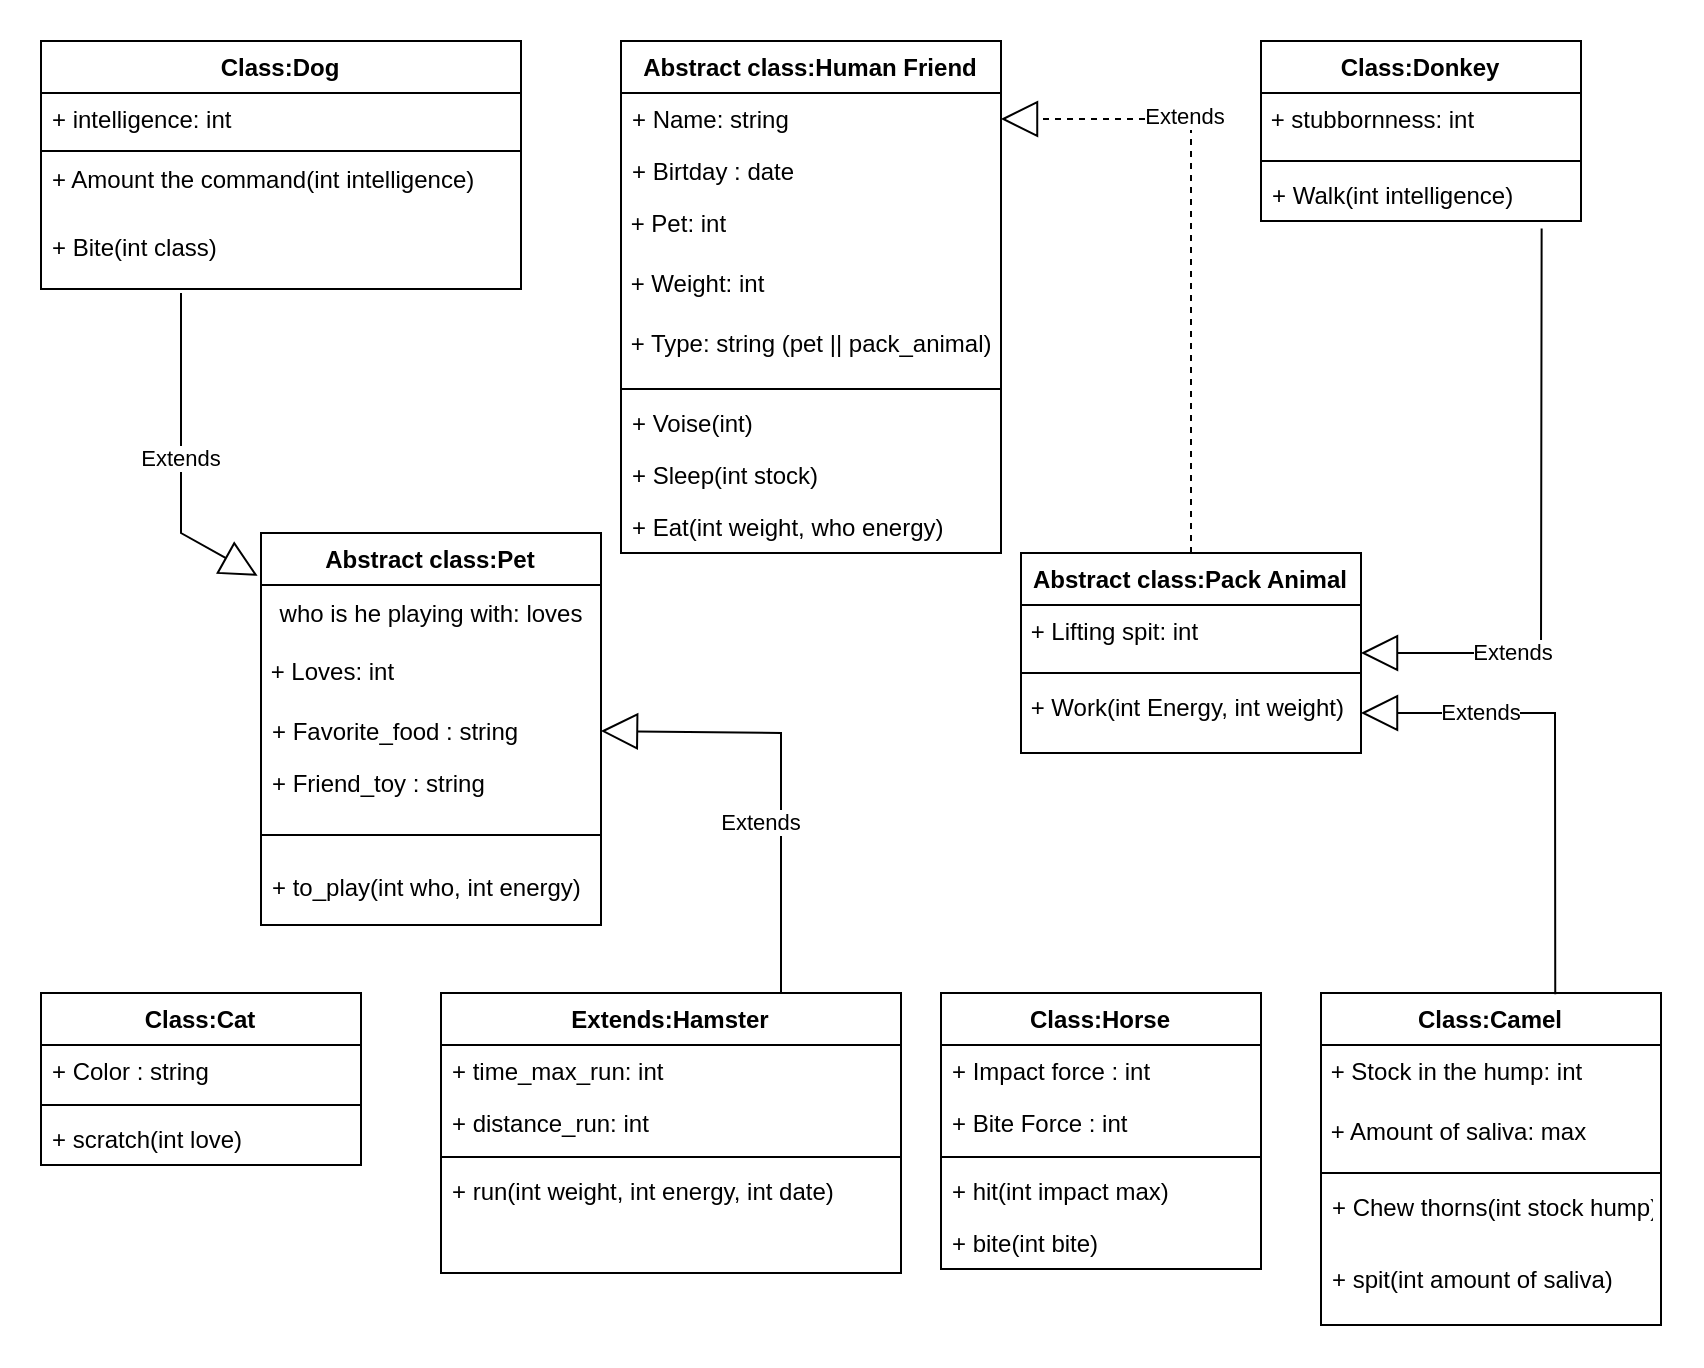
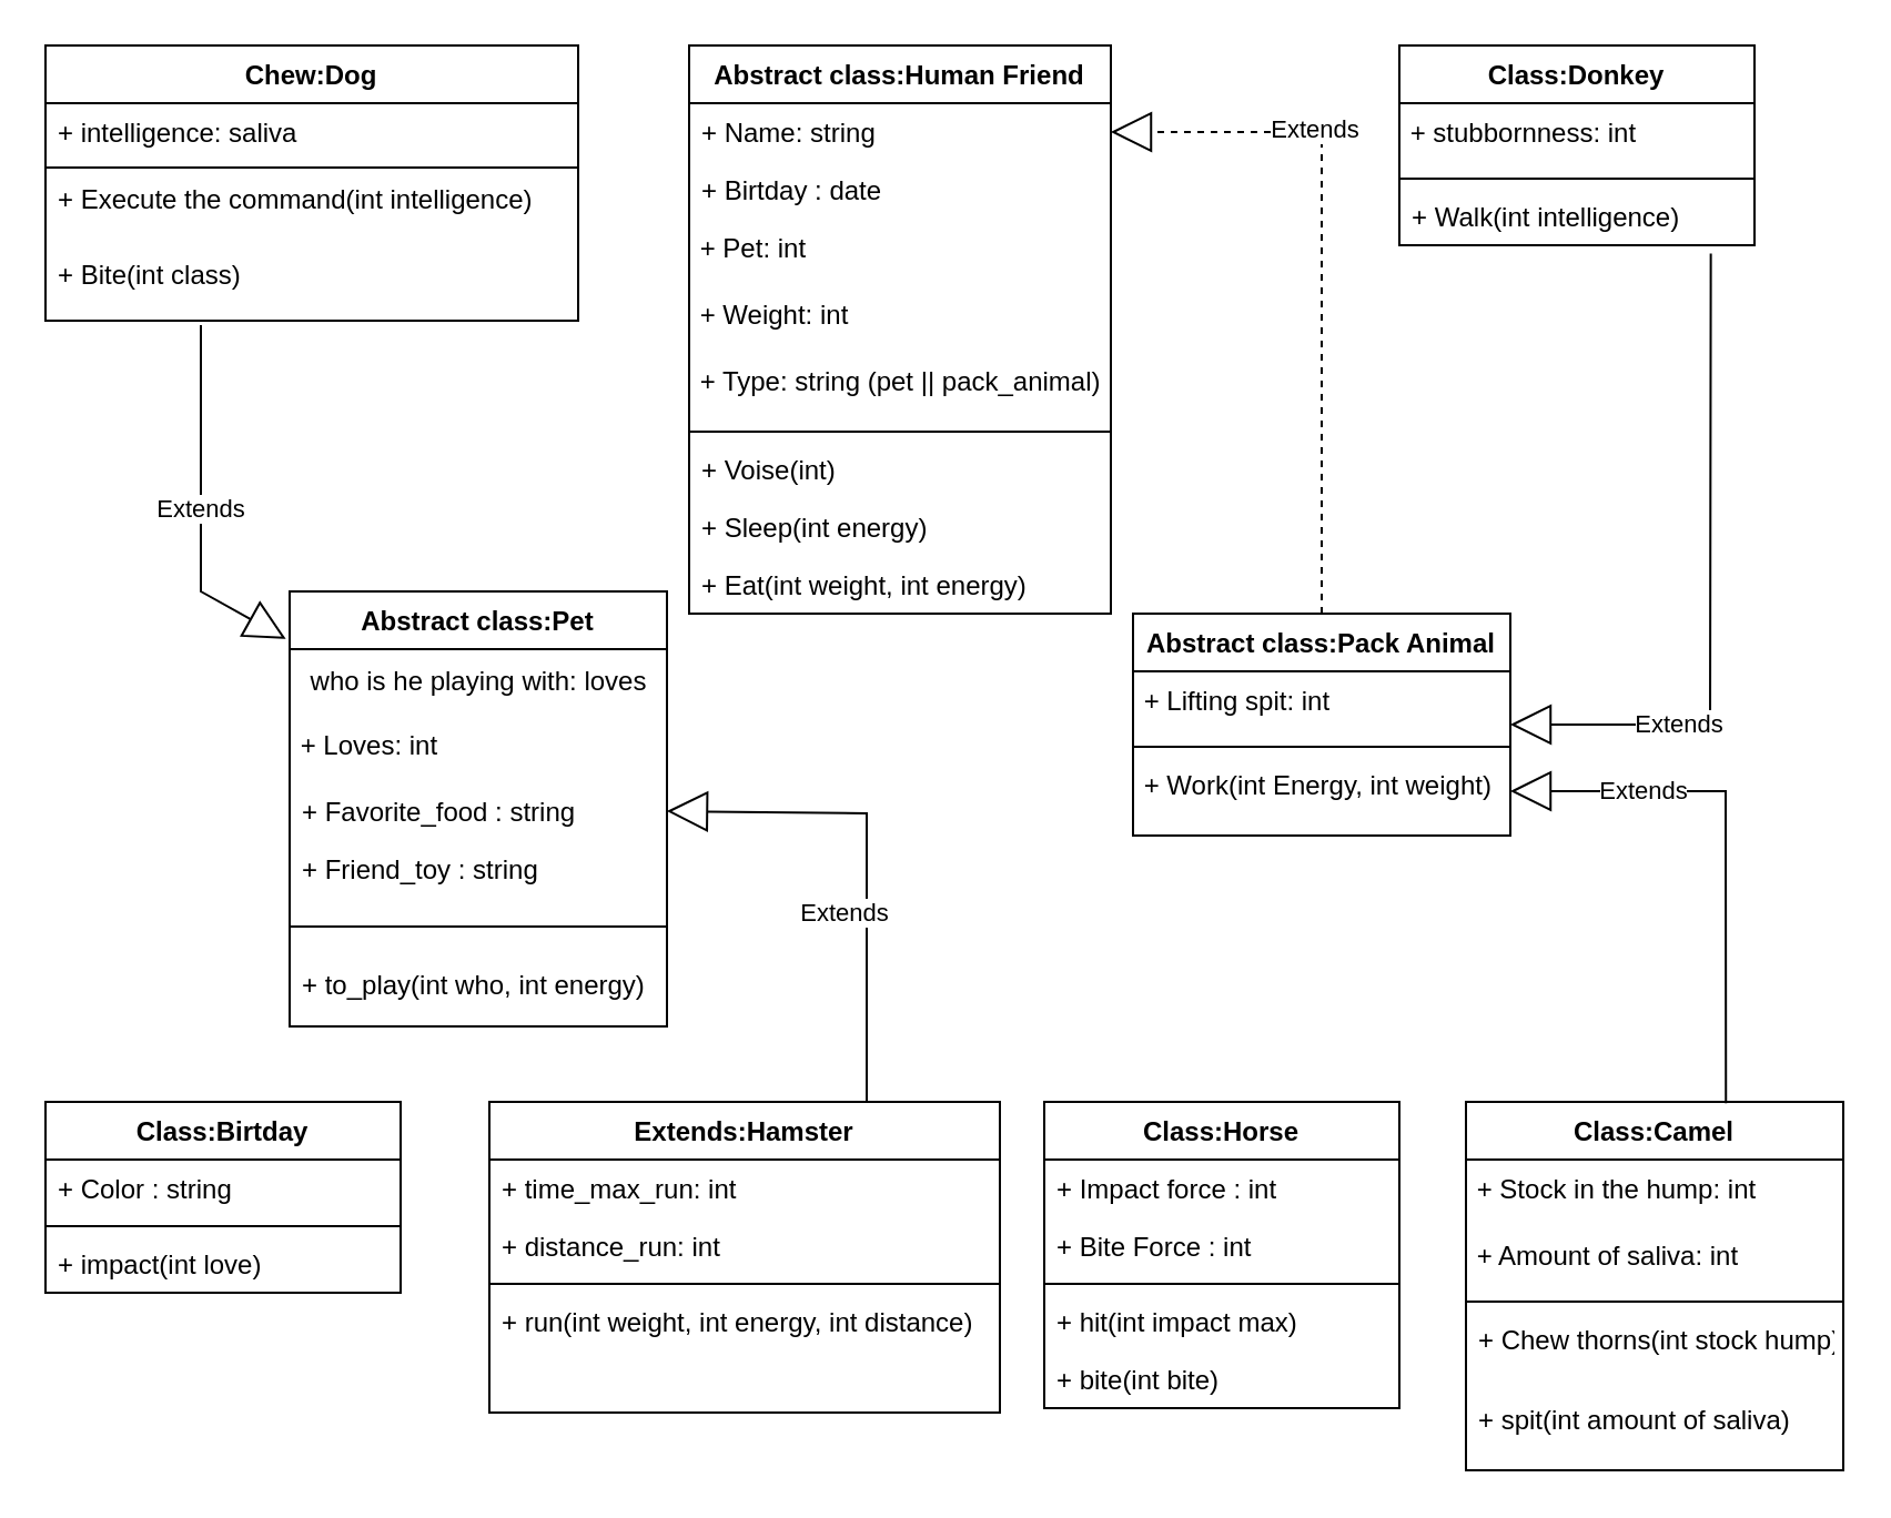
- <mxCell id="24" value="Class:Dog" style="swimlane;fontStyle=1;align=center;verticalAlign=top;childLayout=stackLayout;horizontal=1;startSize=26;horizontalStack=0;resizeParent=1;resizeParentMax=0;resizeLast=0;collapsible=1;marginBottom=0;" parent="1" vertex="1"><mxGeometry x="20" y="20" width="240" height="124" as="geometry" /></mxCell>
+ <mxCell id="24" value="Chew:Dog" style="swimlane;fontStyle=1;align=center;verticalAlign=top;childLayout=stackLayout;horizontal=1;startSize=26;horizontalStack=0;resizeParent=1;resizeParentMax=0;resizeLast=0;collapsible=1;marginBottom=0;" parent="1" vertex="1"><mxGeometry x="20" y="20" width="240" height="124" as="geometry" /></mxCell>
- <mxCell id="25" value="+ intelligence: int" style="text;strokeColor=none;fillColor=none;align=left;verticalAlign=top;spacingLeft=4;spacingRight=4;overflow=hidden;rotatable=0;points=[[0,0.5],[1,0.5]];portConstraint=eastwest;" parent="24" vertex="1"><mxGeometry y="26" width="240" height="28" as="geometry" /></mxCell>
+ <mxCell id="25" value="+ intelligence: saliva" style="text;strokeColor=none;fillColor=none;align=left;verticalAlign=top;spacingLeft=4;spacingRight=4;overflow=hidden;rotatable=0;points=[[0,0.5],[1,0.5]];portConstraint=eastwest;" parent="24" vertex="1"><mxGeometry y="26" width="240" height="28" as="geometry" /></mxCell>
- <mxCell id="27" value="+ Amount the command(int intelligence)" style="text;strokeColor=none;fillColor=none;align=left;verticalAlign=top;spacingLeft=4;spacingRight=4;overflow=hidden;rotatable=0;points=[[0,0.5],[1,0.5]];portConstraint=eastwest;" parent="24" vertex="1"><mxGeometry y="56" width="240" height="34" as="geometry" /></mxCell>
+ <mxCell id="27" value="+ Execute the command(int intelligence)" style="text;strokeColor=none;fillColor=none;align=left;verticalAlign=top;spacingLeft=4;spacingRight=4;overflow=hidden;rotatable=0;points=[[0,0.5],[1,0.5]];portConstraint=eastwest;" parent="24" vertex="1"><mxGeometry y="56" width="240" height="34" as="geometry" /></mxCell>
- <mxCell id="10" value="+ Sleep(int stock)" style="text;strokeColor=none;fillColor=none;align=left;verticalAlign=top;spacingLeft=4;spacingRight=4;overflow=hidden;rotatable=0;points=[[0,0.5],[1,0.5]];portConstraint=eastwest;" parent="2" vertex="1"><mxGeometry y="204" width="190" height="26" as="geometry" /></mxCell>
+ <mxCell id="10" value="+ Sleep(int energy)" style="text;strokeColor=none;fillColor=none;align=left;verticalAlign=top;spacingLeft=4;spacingRight=4;overflow=hidden;rotatable=0;points=[[0,0.5],[1,0.5]];portConstraint=eastwest;" parent="2" vertex="1"><mxGeometry y="204" width="190" height="26" as="geometry" /></mxCell>
- <mxCell id="11" value="+ Eat(int weight, who energy)" style="text;strokeColor=none;fillColor=none;align=left;verticalAlign=top;spacingLeft=4;spacingRight=4;overflow=hidden;rotatable=0;points=[[0,0.5],[1,0.5]];portConstraint=eastwest;" parent="2" vertex="1"><mxGeometry y="230" width="190" height="26" as="geometry" /></mxCell>
+ <mxCell id="11" value="+ Eat(int weight, int energy)" style="text;strokeColor=none;fillColor=none;align=left;verticalAlign=top;spacingLeft=4;spacingRight=4;overflow=hidden;rotatable=0;points=[[0,0.5],[1,0.5]];portConstraint=eastwest;" parent="2" vertex="1"><mxGeometry y="230" width="190" height="26" as="geometry" /></mxCell>
- <mxCell id="29" value="Class:Cat" style="swimlane;fontStyle=1;align=center;verticalAlign=top;childLayout=stackLayout;horizontal=1;startSize=26;horizontalStack=0;resizeParent=1;resizeParentMax=0;resizeLast=0;collapsible=1;marginBottom=0;" parent="1" vertex="1"><mxGeometry x="20" y="496" width="160" height="86" as="geometry" /></mxCell>
+ <mxCell id="29" value="Class:Birtday" style="swimlane;fontStyle=1;align=center;verticalAlign=top;childLayout=stackLayout;horizontal=1;startSize=26;horizontalStack=0;resizeParent=1;resizeParentMax=0;resizeLast=0;collapsible=1;marginBottom=0;" parent="1" vertex="1"><mxGeometry x="20" y="496" width="160" height="86" as="geometry" /></mxCell>
- <mxCell id="40" value="&amp;nbsp;+ Amount of saliva: max" style="text;whiteSpace=wrap;html=1;" parent="38" vertex="1"><mxGeometry y="56" width="170" height="30" as="geometry" /></mxCell>
+ <mxCell id="40" value="&amp;nbsp;+ Amount of saliva: int" style="text;whiteSpace=wrap;html=1;" parent="38" vertex="1"><mxGeometry y="56" width="170" height="30" as="geometry" /></mxCell>
- <mxCell id="32" value="+ scratch(int love)" style="text;strokeColor=none;fillColor=none;align=left;verticalAlign=top;spacingLeft=4;spacingRight=4;overflow=hidden;rotatable=0;points=[[0,0.5],[1,0.5]];portConstraint=eastwest;" parent="29" vertex="1"><mxGeometry y="60" width="160" height="26" as="geometry" /></mxCell>
+ <mxCell id="32" value="+ impact(int love)" style="text;strokeColor=none;fillColor=none;align=left;verticalAlign=top;spacingLeft=4;spacingRight=4;overflow=hidden;rotatable=0;points=[[0,0.5],[1,0.5]];portConstraint=eastwest;" parent="29" vertex="1"><mxGeometry y="60" width="160" height="26" as="geometry" /></mxCell>
- <mxCell id="37" value="+ run(int weight, int energy, int date)" style="text;strokeColor=none;fillColor=none;align=left;verticalAlign=top;spacingLeft=4;spacingRight=4;overflow=hidden;rotatable=0;points=[[0,0.5],[1,0.5]];portConstraint=eastwest;" parent="33" vertex="1"><mxGeometry y="86" width="230" height="54" as="geometry" /></mxCell>
+ <mxCell id="37" value="+ run(int weight, int energy, int distance)" style="text;strokeColor=none;fillColor=none;align=left;verticalAlign=top;spacingLeft=4;spacingRight=4;overflow=hidden;rotatable=0;points=[[0,0.5],[1,0.5]];portConstraint=eastwest;" parent="33" vertex="1"><mxGeometry y="86" width="230" height="54" as="geometry" /></mxCell>
